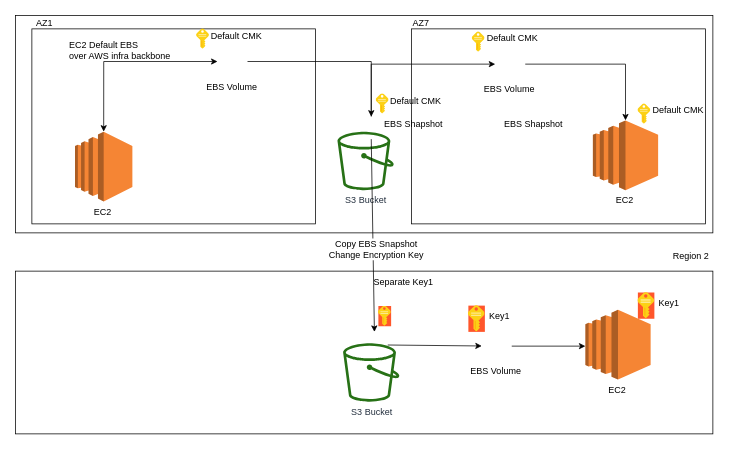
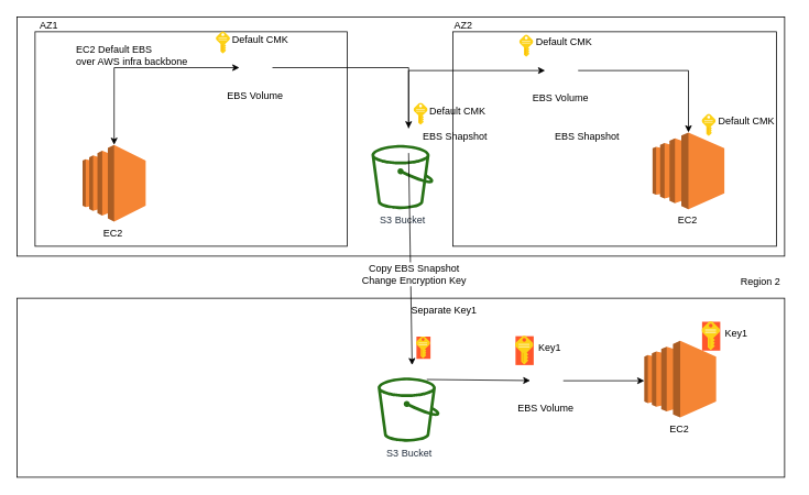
- <mxCell id="44" value="AZ7" style="text;html=1;resizable=0;points=[];autosize=1;align=left;verticalAlign=top;spacingTop=-4;" vertex="1" parent="1"><mxGeometry x="548" y="20" width="40" height="20" as="geometry" /></mxCell>
+ <mxCell id="44" value="AZ2" style="text;html=1;resizable=0;points=[];autosize=1;align=left;verticalAlign=top;spacingTop=-4;" vertex="1" parent="1"><mxGeometry x="548" y="20" width="40" height="20" as="geometry" /></mxCell>
